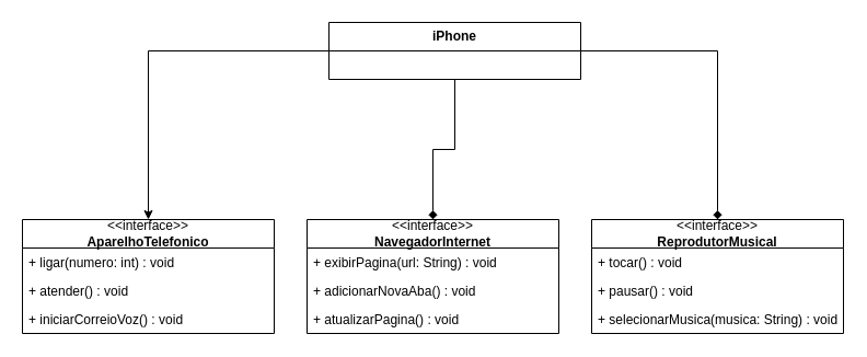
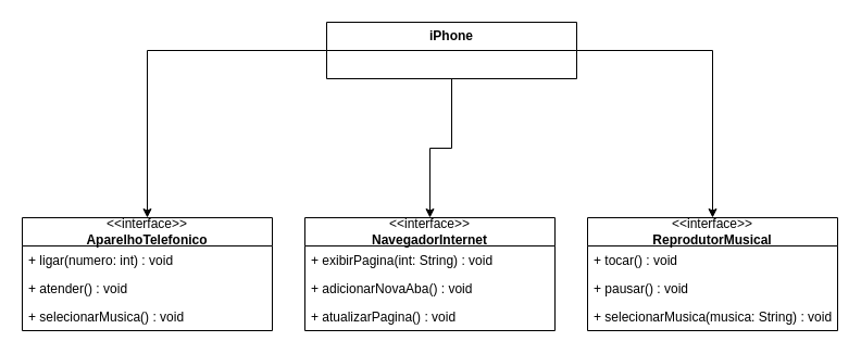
- <mxCell id="3" style="edgeStyle=orthogonalEdgeStyle;rounded=0;orthogonalLoop=1;jettySize=auto;html=1;entryX=0.5;entryY=0;entryDx=0;entryDy=0;endArrow=diamond;" edge="1" parent="1" source="5" target="6"><mxGeometry relative="1" as="geometry" /></mxCell>
+ <mxCell id="3" style="edgeStyle=orthogonalEdgeStyle;rounded=0;orthogonalLoop=1;jettySize=auto;html=1;entryX=0.5;entryY=0;entryDx=0;entryDy=0;" edge="1" parent="1" source="5" target="6"><mxGeometry relative="1" as="geometry" /></mxCell>
- <mxCell id="4" style="edgeStyle=orthogonalEdgeStyle;rounded=0;orthogonalLoop=1;jettySize=auto;html=1;entryX=0.5;entryY=0;entryDx=0;entryDy=0;endArrow=diamond;" edge="1" parent="1" source="5" target="10"><mxGeometry relative="1" as="geometry" /></mxCell>
+ <mxCell id="4" style="edgeStyle=orthogonalEdgeStyle;rounded=0;orthogonalLoop=1;jettySize=auto;html=1;entryX=0.5;entryY=0;entryDx=0;entryDy=0;" edge="1" parent="1" source="5" target="10"><mxGeometry relative="1" as="geometry" /></mxCell>
- <mxCell id="7" value="+ exibirPagina(url: String) : void" style="text;strokeColor=none;fillColor=none;align=left;verticalAlign=top;spacingLeft=4;spacingRight=4;overflow=hidden;rotatable=0;points=[[0,0.5],[1,0.5]];portConstraint=eastwest;whiteSpace=wrap;html=1;" vertex="1" parent="6"><mxGeometry y="26" width="230" height="26" as="geometry" /></mxCell>
+ <mxCell id="7" value="+ exibirPagina(int: String) : void" style="text;strokeColor=none;fillColor=none;align=left;verticalAlign=top;spacingLeft=4;spacingRight=4;overflow=hidden;rotatable=0;points=[[0,0.5],[1,0.5]];portConstraint=eastwest;whiteSpace=wrap;html=1;" vertex="1" parent="6"><mxGeometry y="26" width="230" height="26" as="geometry" /></mxCell>
- <mxCell id="17" value="+ iniciarCorreioVoz() : void" style="text;strokeColor=none;fillColor=none;align=left;verticalAlign=top;spacingLeft=4;spacingRight=4;overflow=hidden;rotatable=0;points=[[0,0.5],[1,0.5]];portConstraint=eastwest;whiteSpace=wrap;html=1;" vertex="1" parent="14"><mxGeometry y="78" width="230" height="26" as="geometry" /></mxCell>
+ <mxCell id="17" value="+ selecionarMusica() : void" style="text;strokeColor=none;fillColor=none;align=left;verticalAlign=top;spacingLeft=4;spacingRight=4;overflow=hidden;rotatable=0;points=[[0,0.5],[1,0.5]];portConstraint=eastwest;whiteSpace=wrap;html=1;" vertex="1" parent="14"><mxGeometry y="78" width="230" height="26" as="geometry" /></mxCell>
